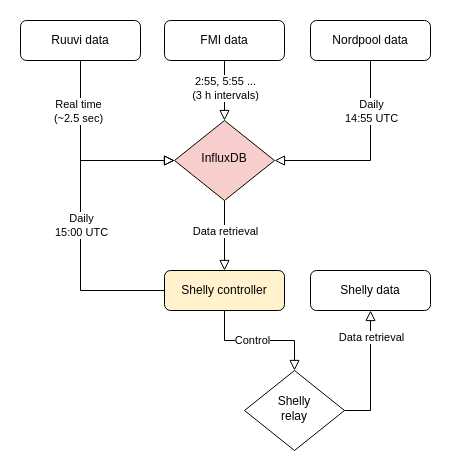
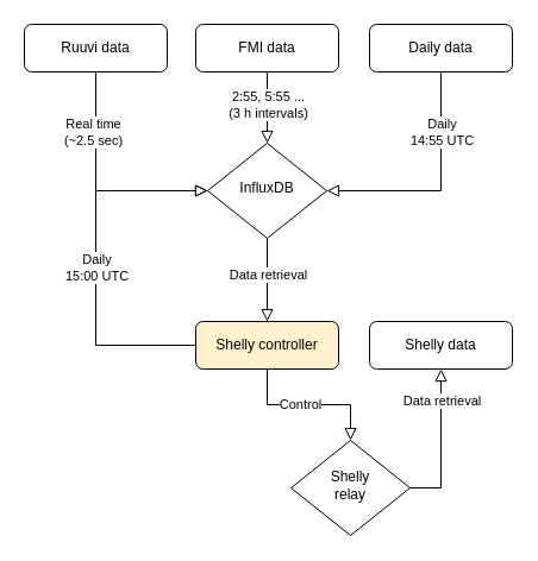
- <mxCell id="12" value="Nordpool data" style="rounded=1;whiteSpace=wrap;html=1;fontSize=12;glass=0;strokeWidth=1;shadow=0;" vertex="1" parent="1"><mxGeometry x="310" y="20" width="120" height="40" as="geometry" /></mxCell>
+ <mxCell id="12" value="Daily data" style="rounded=1;whiteSpace=wrap;html=1;fontSize=12;glass=0;strokeWidth=1;shadow=0;" vertex="1" parent="1"><mxGeometry x="310" y="20" width="120" height="40" as="geometry" /></mxCell>
- <mxCell id="7" value="InfluxDB" style="rhombus;whiteSpace=wrap;html=1;shadow=0;fontFamily=Helvetica;fontSize=12;align=center;strokeWidth=1;spacing=6;spacingTop=-4;fillColor=#f8cecc;" parent="1" vertex="1"><mxGeometry x="174" y="120" width="100" height="80" as="geometry" /></mxCell>
+ <mxCell id="7" value="InfluxDB" style="rhombus;whiteSpace=wrap;html=1;shadow=0;fontFamily=Helvetica;fontSize=12;align=center;strokeWidth=1;spacing=6;spacingTop=-4;" parent="1" vertex="1"><mxGeometry x="174" y="120" width="100" height="80" as="geometry" /></mxCell>
